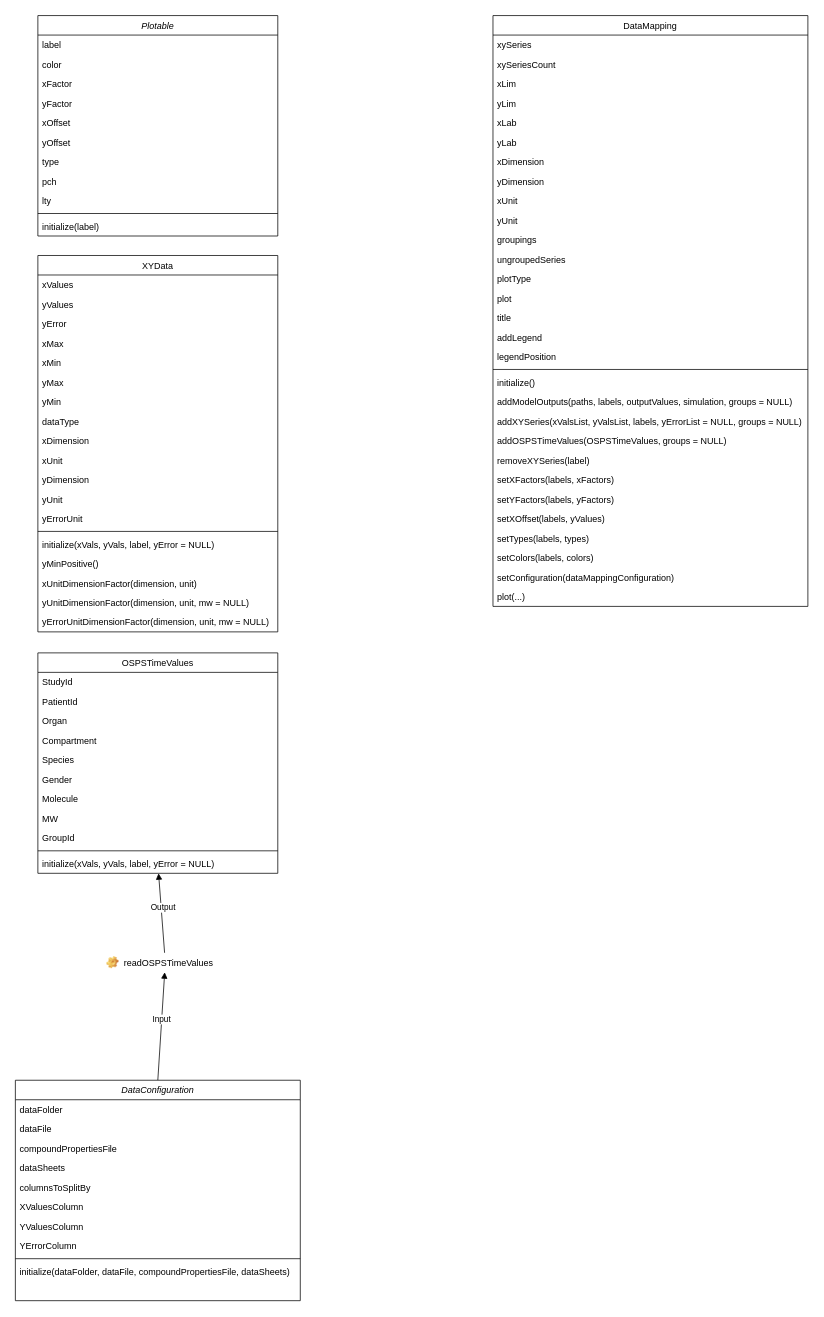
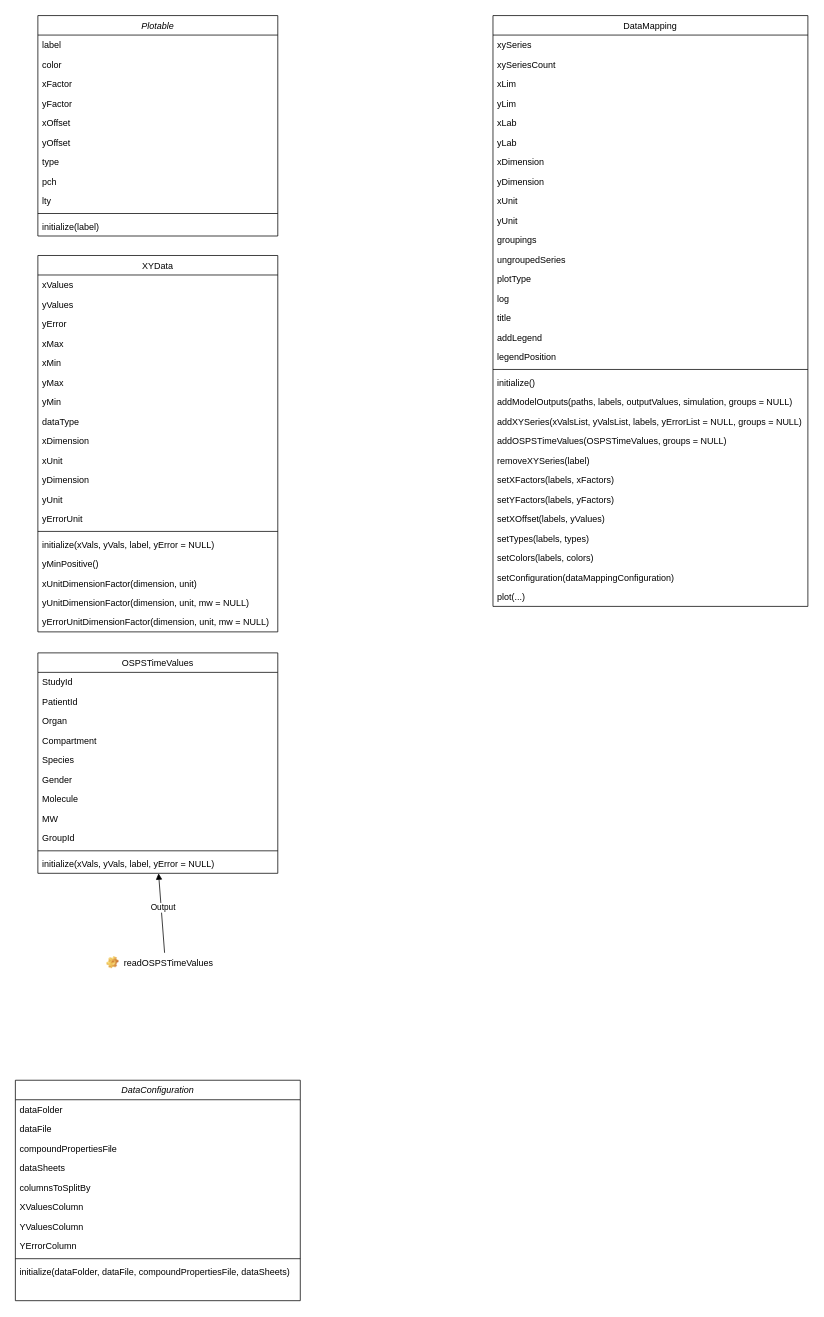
- <mxCell id="74" value="plot" style="text;align=left;verticalAlign=top;spacingLeft=4;spacingRight=4;overflow=hidden;rotatable=0;points=[[0,0.5],[1,0.5]];portConstraint=eastwest;" vertex="1" parent="60"><mxGeometry y="364" width="420" height="26" as="geometry" /></mxCell>
+ <mxCell id="74" value="log" style="text;align=left;verticalAlign=top;spacingLeft=4;spacingRight=4;overflow=hidden;rotatable=0;points=[[0,0.5],[1,0.5]];portConstraint=eastwest;" vertex="1" parent="60"><mxGeometry y="364" width="420" height="26" as="geometry" /></mxCell>
- <mxCell id="47" value="Input" style="html=1;verticalAlign=bottom;endArrow=block;exitX=0.5;exitY=0;exitDx=0;exitDy=0;" edge="1" parent="1" source="49" target="46"><mxGeometry width="80" relative="1" as="geometry"><mxPoint x="750" y="450" as="sourcePoint" /><mxPoint x="830" y="450" as="targetPoint" /></mxGeometry></mxCell>
